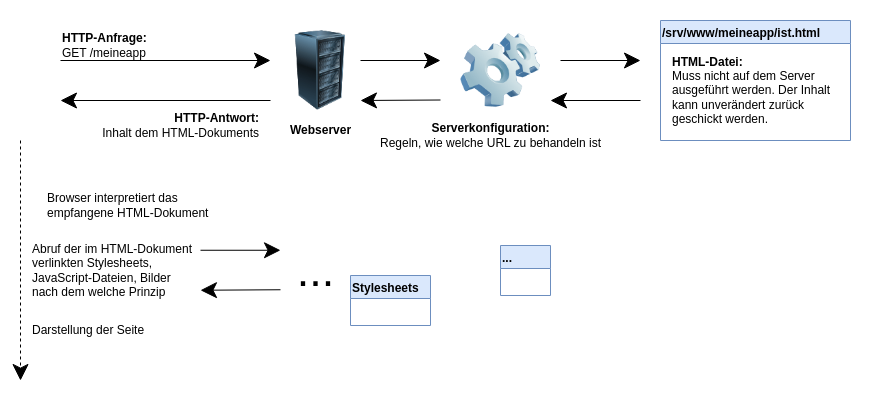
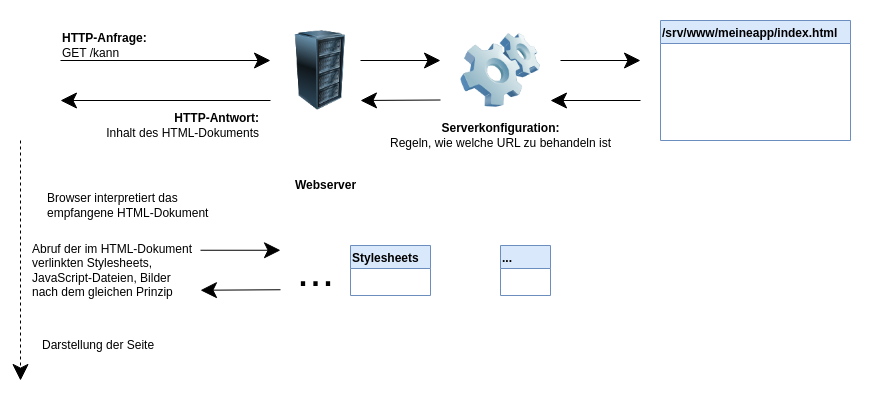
- <mxCell id="8" value="/srv/www/meineapp/ist.html" style="swimlane;hachureGap=4;pointerEvents=0;align=left;fillColor=#dae8fc;strokeColor=#6c8ebf;collapsible=0;" parent="1" vertex="1"><mxGeometry x="660" y="20" width="190" height="120" as="geometry" /></mxCell>
+ <mxCell id="8" value="/srv/www/meineapp/index.html" style="swimlane;hachureGap=4;pointerEvents=0;align=left;fillColor=#dae8fc;strokeColor=#6c8ebf;collapsible=0;" parent="1" vertex="1"><mxGeometry x="660" y="20" width="190" height="120" as="geometry" /></mxCell>
- <mxCell id="3" value="&lt;div&gt;&lt;b&gt;HTTP-Anfrage:&lt;/b&gt;&lt;/div&gt;&lt;div&gt;GET /meineapp&lt;br&gt;&lt;/div&gt;" style="text;html=1;align=left;verticalAlign=middle;resizable=0;points=[];autosize=1;strokeColor=none;fillColor=none;" parent="1" vertex="1"><mxGeometry y="30" width="100" height="30" as="geometry" x="60" /></mxCell>
+ <mxCell id="3" value="&lt;div&gt;&lt;b&gt;HTTP-Anfrage:&lt;/b&gt;&lt;/div&gt;&lt;div&gt;GET /kann&lt;br&gt;&lt;/div&gt;" style="text;html=1;align=left;verticalAlign=middle;resizable=0;points=[];autosize=1;strokeColor=none;fillColor=none;" parent="1" vertex="1"><mxGeometry y="30" width="100" height="30" as="geometry" x="60" /></mxCell>
- <mxCell id="9" value="&lt;div&gt;&lt;b&gt;HTML-Datei:&lt;/b&gt;&lt;/div&gt;&lt;div&gt;Muss nicht auf dem Server&lt;/div&gt;&lt;div&gt;ausgeführt werden. Der Inhalt&lt;/div&gt;&lt;div&gt;kann unverändert zurück&lt;/div&gt;&lt;div&gt;geschickt werden.&lt;br&gt; &lt;/div&gt;" style="text;html=1;align=left;verticalAlign=middle;resizable=0;points=[];autosize=1;strokeColor=none;fillColor=none;" parent="8" vertex="1"><mxGeometry x="10" y="30" width="170" height="80" as="geometry" /></mxCell>
- <mxCell id="14" value="&lt;div&gt;&lt;b&gt;HTTP-Antwort:&lt;/b&gt;&lt;br&gt;&lt;/div&gt;&lt;div&gt;Inhalt dem HTML-Dokuments&lt;br&gt;&lt;/div&gt;" style="text;html=1;align=right;verticalAlign=middle;resizable=0;points=[];autosize=1;strokeColor=none;fillColor=none;" parent="1" vertex="1"><mxGeometry x="90" y="110" width="170" height="30" as="geometry" /></mxCell>
+ <mxCell id="14" value="&lt;div&gt;&lt;b&gt;HTTP-Antwort:&lt;/b&gt;&lt;br&gt;&lt;/div&gt;&lt;div&gt;Inhalt des HTML-Dokuments&lt;br&gt;&lt;/div&gt;" style="text;html=1;align=right;verticalAlign=middle;resizable=0;points=[];autosize=1;strokeColor=none;fillColor=none;" parent="1" vertex="1"><mxGeometry x="90" y="110" width="170" height="30" as="geometry" /></mxCell>
- <mxCell id="5" value="&lt;b&gt;Webserver&lt;/b&gt;" style="text;html=1;align=center;verticalAlign=middle;resizable=0;points=[];autosize=1;strokeColor=none;fillColor=none;" parent="1" vertex="1"><mxGeometry x="280" y="120" width="80" height="20" as="geometry" /></mxCell>
+ <mxCell id="5" value="&lt;b&gt;Webserver&lt;/b&gt;" style="text;html=1;align=center;verticalAlign=middle;resizable=0;points=[];autosize=1;strokeColor=none;fillColor=none;" parent="1" vertex="1"><mxGeometry x="285" y="175" width="80" height="20" as="geometry" /></mxCell>
- <mxCell id="7" value="&lt;div&gt;&lt;b&gt;Serverkonfiguration:&lt;/b&gt;&lt;/div&gt;&lt;div&gt;Regeln, wie welche URL zu behandeln ist&lt;br&gt;&lt;/div&gt;" style="text;html=1;align=center;verticalAlign=middle;resizable=0;points=[];autosize=1;strokeColor=none;fillColor=none;" parent="1" vertex="1"><mxGeometry x="370" y="120" width="240" height="30" as="geometry" /></mxCell>
+ <mxCell id="7" value="&lt;div&gt;&lt;b&gt;Serverkonfiguration:&lt;/b&gt;&lt;/div&gt;&lt;div&gt;Regeln, wie welche URL zu behandeln ist&lt;br&gt;&lt;/div&gt;" style="text;html=1;align=center;verticalAlign=middle;resizable=0;points=[];autosize=1;strokeColor=none;fillColor=none;" parent="1" vertex="1"><mxGeometry x="380" y="120" width="240" height="30" as="geometry" /></mxCell>
- <mxCell id="17" value="&lt;div&gt;Abruf der im HTML-Dokument&lt;/div&gt;&lt;div&gt;verlinkten Stylesheets,&lt;/div&gt;&lt;div&gt;JavaScript-Dateien, Bilder&lt;/div&gt;&lt;div&gt;nach dem welche Prinzip&lt;br&gt;&lt;/div&gt;" style="text;html=1;align=left;verticalAlign=middle;resizable=0;points=[];autosize=1;strokeColor=none;fillColor=none;" parent="1" vertex="1"><mxGeometry x="30" y="240" width="170" height="60" as="geometry" /></mxCell>
+ <mxCell id="17" value="&lt;div&gt;Abruf der im HTML-Dokument&lt;/div&gt;&lt;div&gt;verlinkten Stylesheets,&lt;/div&gt;&lt;div&gt;JavaScript-Dateien, Bilder&lt;/div&gt;&lt;div&gt;nach dem gleichen Prinzip&lt;br&gt;&lt;/div&gt;" style="text;html=1;align=left;verticalAlign=middle;resizable=0;points=[];autosize=1;strokeColor=none;fillColor=none;" parent="1" vertex="1"><mxGeometry x="30" y="240" width="170" height="60" as="geometry" /></mxCell>
- <mxCell id="23" value="Stylesheets" style="swimlane;hachureGap=4;pointerEvents=0;align=left;fillColor=#dae8fc;strokeColor=#6c8ebf;collapsible=0;" parent="1" vertex="1"><mxGeometry x="350" y="275" width="80" height="50" as="geometry" /></mxCell>
+ <mxCell id="23" value="Stylesheets" style="swimlane;hachureGap=4;pointerEvents=0;align=left;fillColor=#dae8fc;strokeColor=#6c8ebf;collapsible=0;" parent="1" vertex="1"><mxGeometry x="350" y="245" width="80" height="50" as="geometry" /></mxCell>
- <mxCell id="18" value="Darstellung der Seite" style="text;html=1;align=left;verticalAlign=middle;resizable=0;points=[];autosize=1;strokeColor=none;fillColor=none;" parent="1" vertex="1"><mxGeometry x="30" y="320" width="130" height="20" as="geometry" /></mxCell>
+ <mxCell id="18" value="Darstellung der Seite" style="text;html=1;align=left;verticalAlign=middle;resizable=0;points=[];autosize=1;strokeColor=none;fillColor=none;" parent="1" vertex="1"><mxGeometry x="40" y="335" width="130" height="20" as="geometry" /></mxCell>
